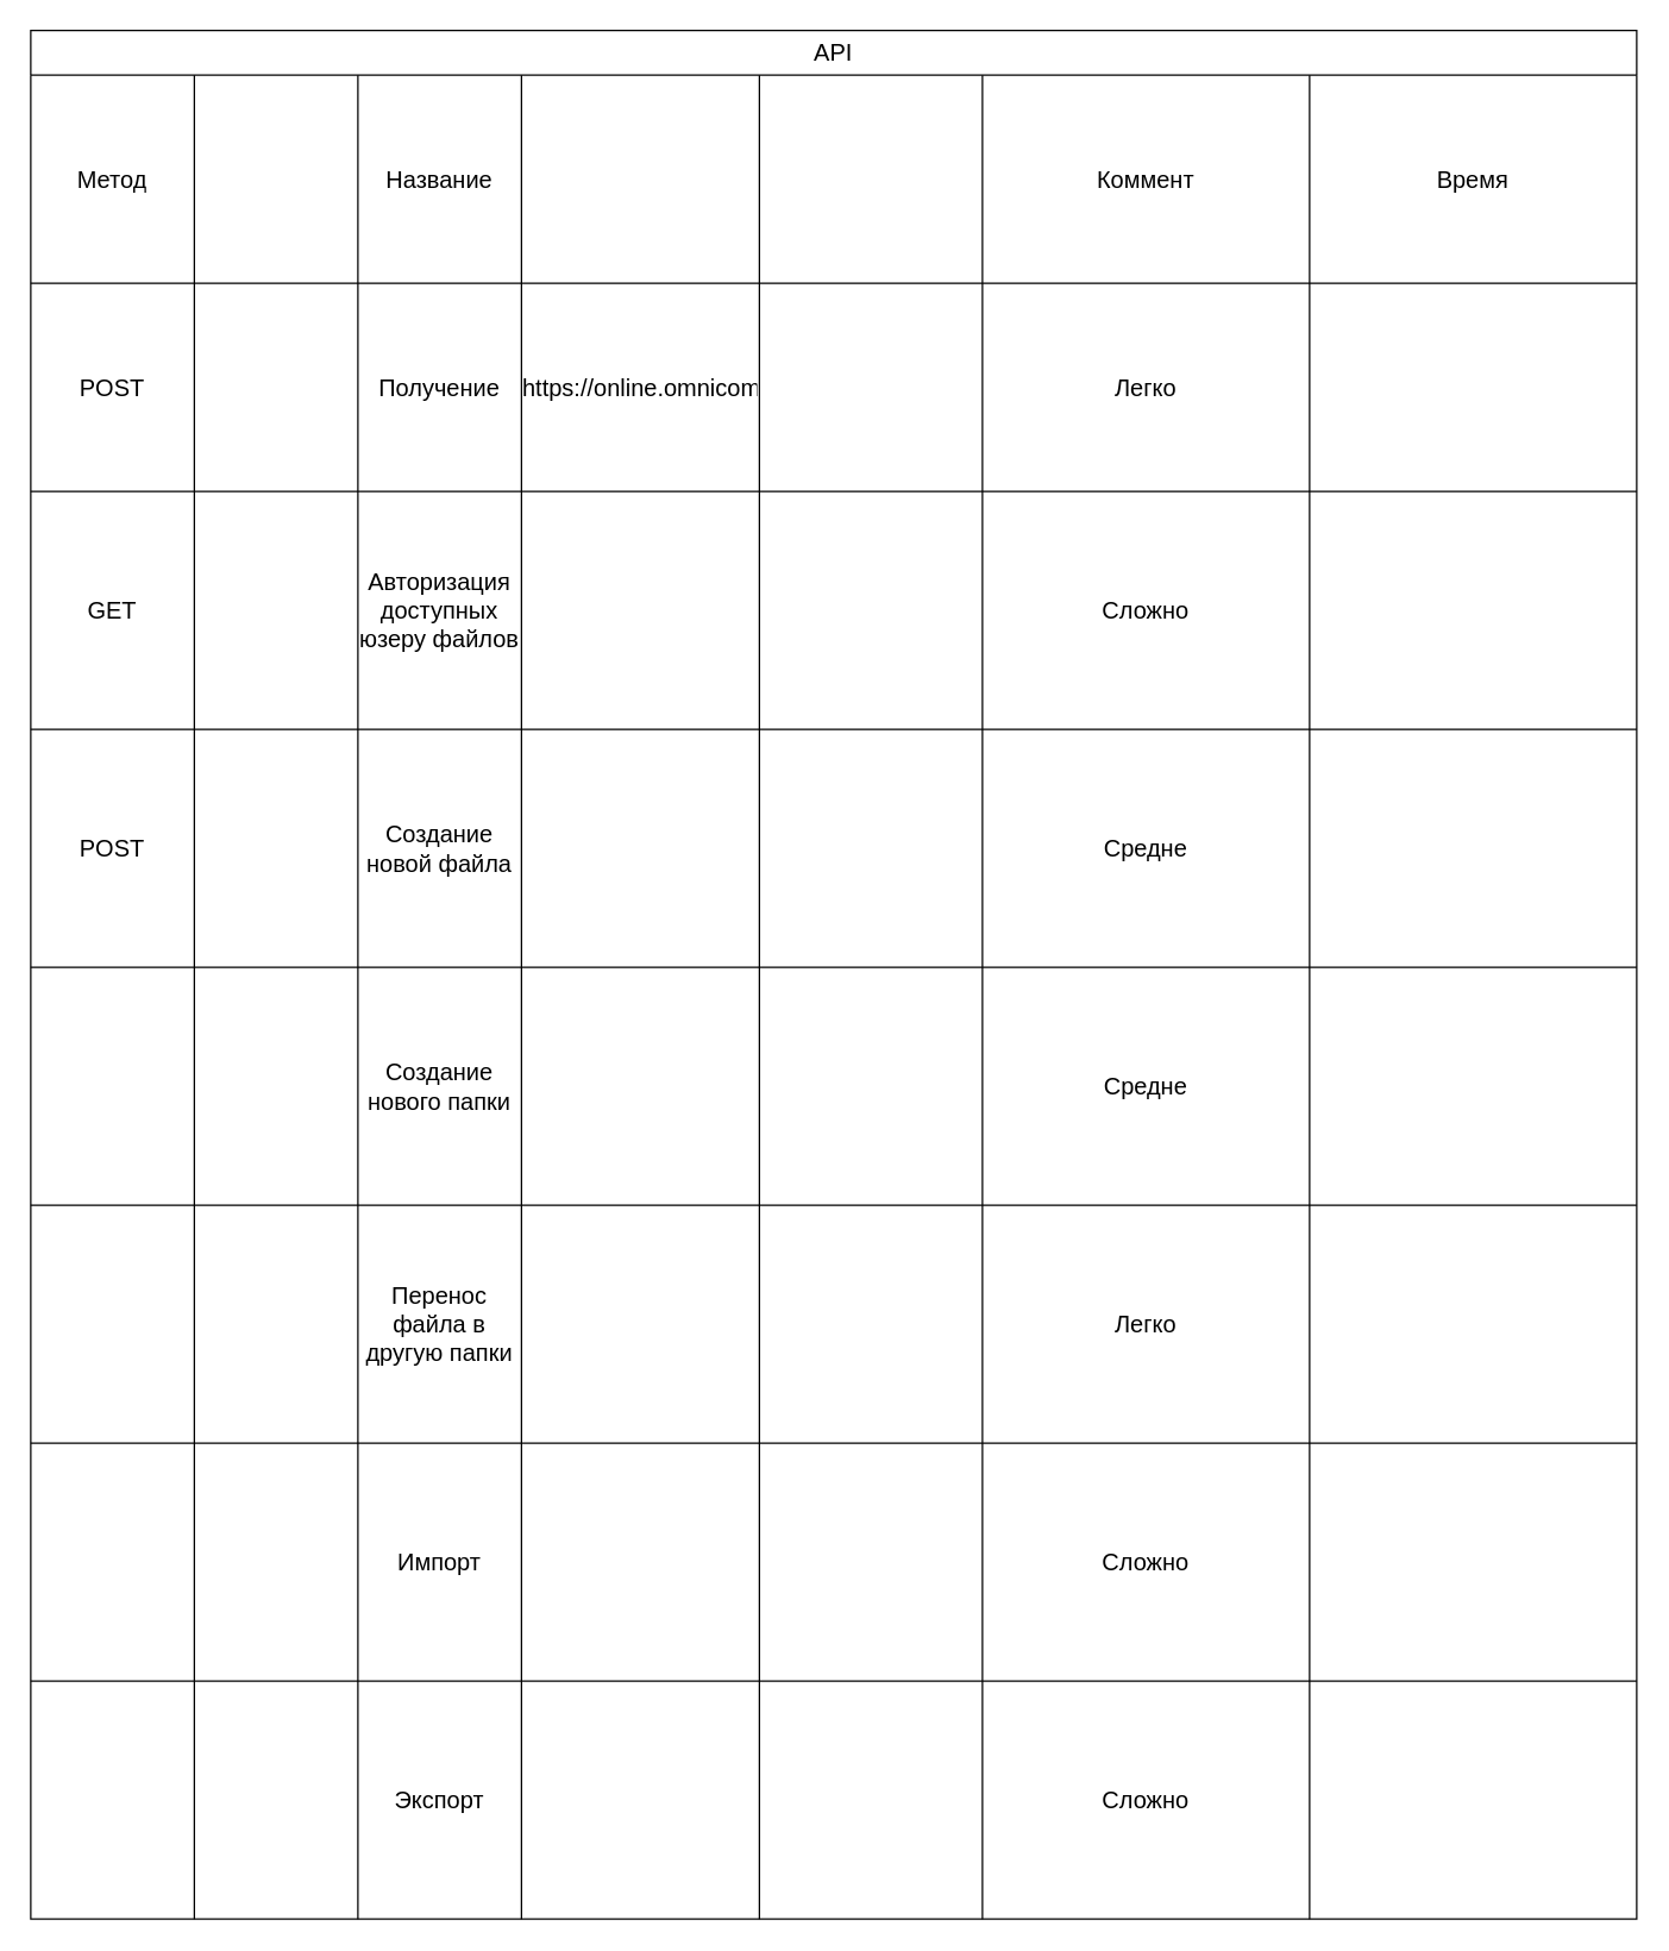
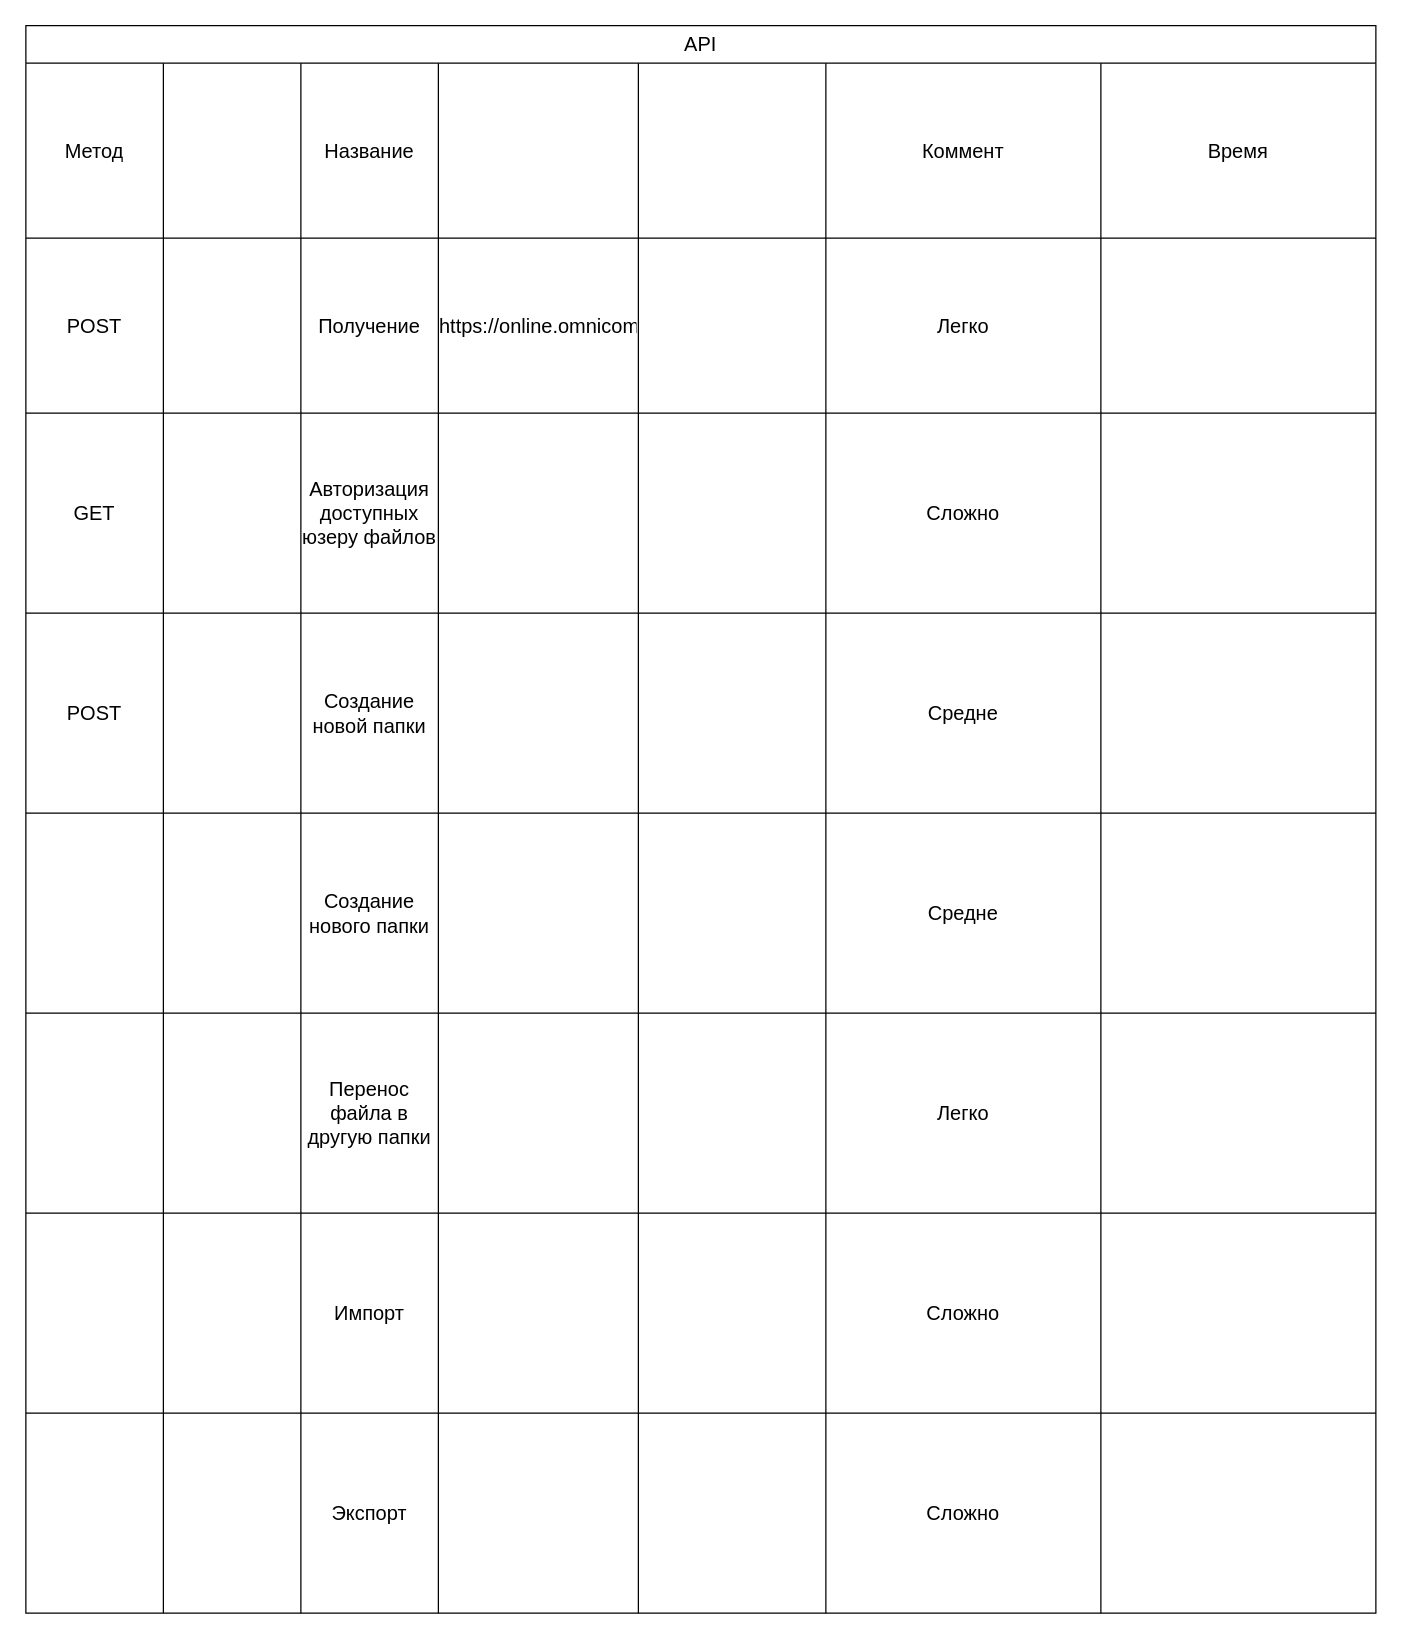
- <mxCell id="30" value="Создание новой файла" style="shape=partialRectangle;html=1;whiteSpace=wrap;connectable=0;strokeColor=inherit;overflow=hidden;fillColor=none;top=0;left=0;bottom=0;right=0;pointerEvents=1;fontSize=16;" vertex="1" parent="27"><mxGeometry x="220" width="110" height="160" as="geometry"><mxRectangle width="110" height="160" as="alternateBounds" /></mxGeometry></mxCell>
+ <mxCell id="30" value="Создание новой папки" style="shape=partialRectangle;html=1;whiteSpace=wrap;connectable=0;strokeColor=inherit;overflow=hidden;fillColor=none;top=0;left=0;bottom=0;right=0;pointerEvents=1;fontSize=16;" vertex="1" parent="27"><mxGeometry x="220" width="110" height="160" as="geometry"><mxRectangle width="110" height="160" as="alternateBounds" /></mxGeometry></mxCell>
